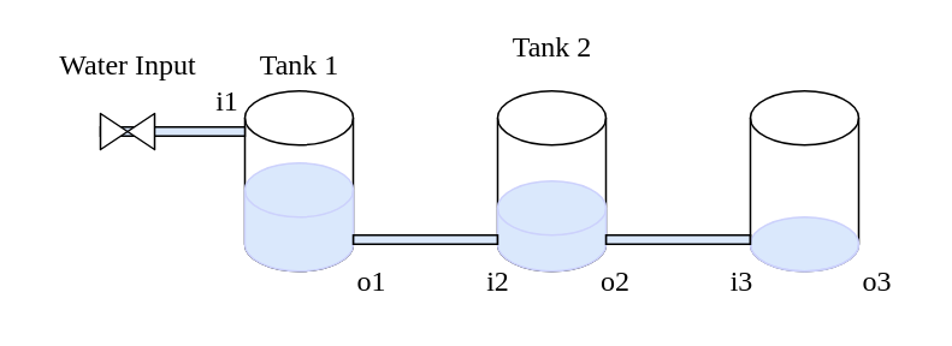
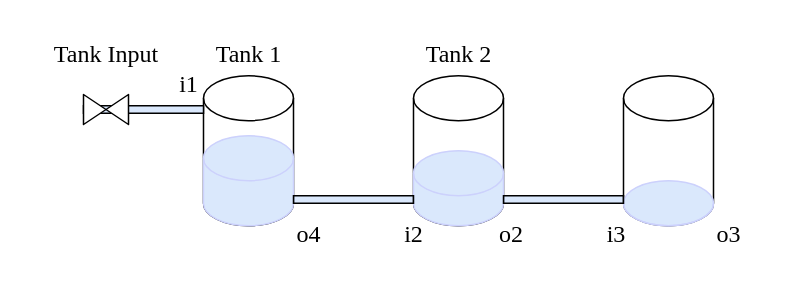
- <mxCell id="13" value="Tank 2" style="text;html=1;align=center;verticalAlign=middle;resizable=0;points=[];autosize=1;strokeColor=none;fillColor=none;fontFamily=Times New Roman;fontSize=16;" parent="1" vertex="1"><mxGeometry x="270" y="10" width="70" height="30" as="geometry" /></mxCell>
+ <mxCell id="13" value="Tank 2" style="text;html=1;align=center;verticalAlign=middle;resizable=0;points=[];autosize=1;strokeColor=none;fillColor=none;fontFamily=Times New Roman;fontSize=16;" parent="1" vertex="1"><mxGeometry x="270" y="20" width="70" height="30" as="geometry" /></mxCell>
- <mxCell id="17" value="Water Input" style="text;html=1;align=center;verticalAlign=middle;resizable=0;points=[];autosize=1;strokeColor=none;fillColor=none;fontFamily=Times New Roman;fontSize=16;" parent="1" vertex="1"><mxGeometry x="20" y="20" width="100" height="30" as="geometry" /></mxCell>
+ <mxCell id="17" value="Tank Input" style="text;html=1;align=center;verticalAlign=middle;resizable=0;points=[];autosize=1;strokeColor=none;fillColor=none;fontFamily=Times New Roman;fontSize=16;" parent="1" vertex="1"><mxGeometry x="20" y="20" width="100" height="30" as="geometry" /></mxCell>
- <mxCell id="18" value="o1" style="text;html=1;align=center;verticalAlign=middle;resizable=0;points=[];autosize=1;strokeColor=none;fillColor=none;fontFamily=Times New Roman;fontSize=16;" parent="1" vertex="1"><mxGeometry x="185" y="140" width="40" height="30" as="geometry" /></mxCell>
+ <mxCell id="18" value="o4" style="text;html=1;align=center;verticalAlign=middle;resizable=0;points=[];autosize=1;strokeColor=none;fillColor=none;fontFamily=Times New Roman;fontSize=16;" parent="1" vertex="1"><mxGeometry x="185" y="140" width="40" height="30" as="geometry" /></mxCell>
